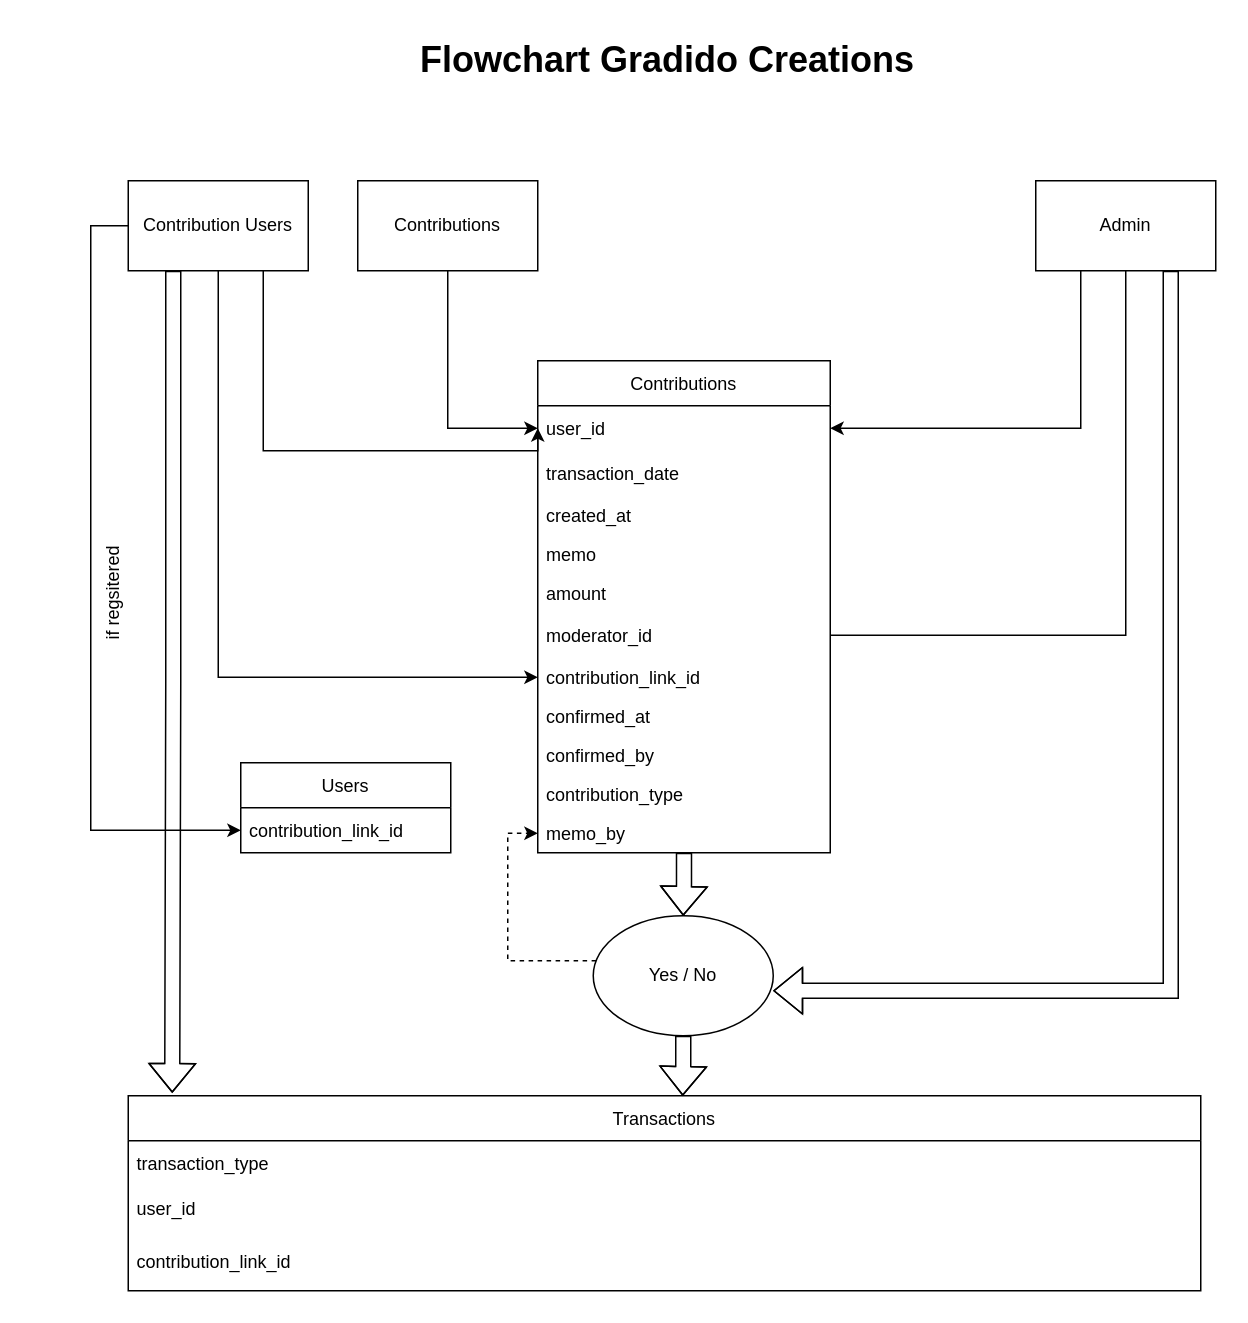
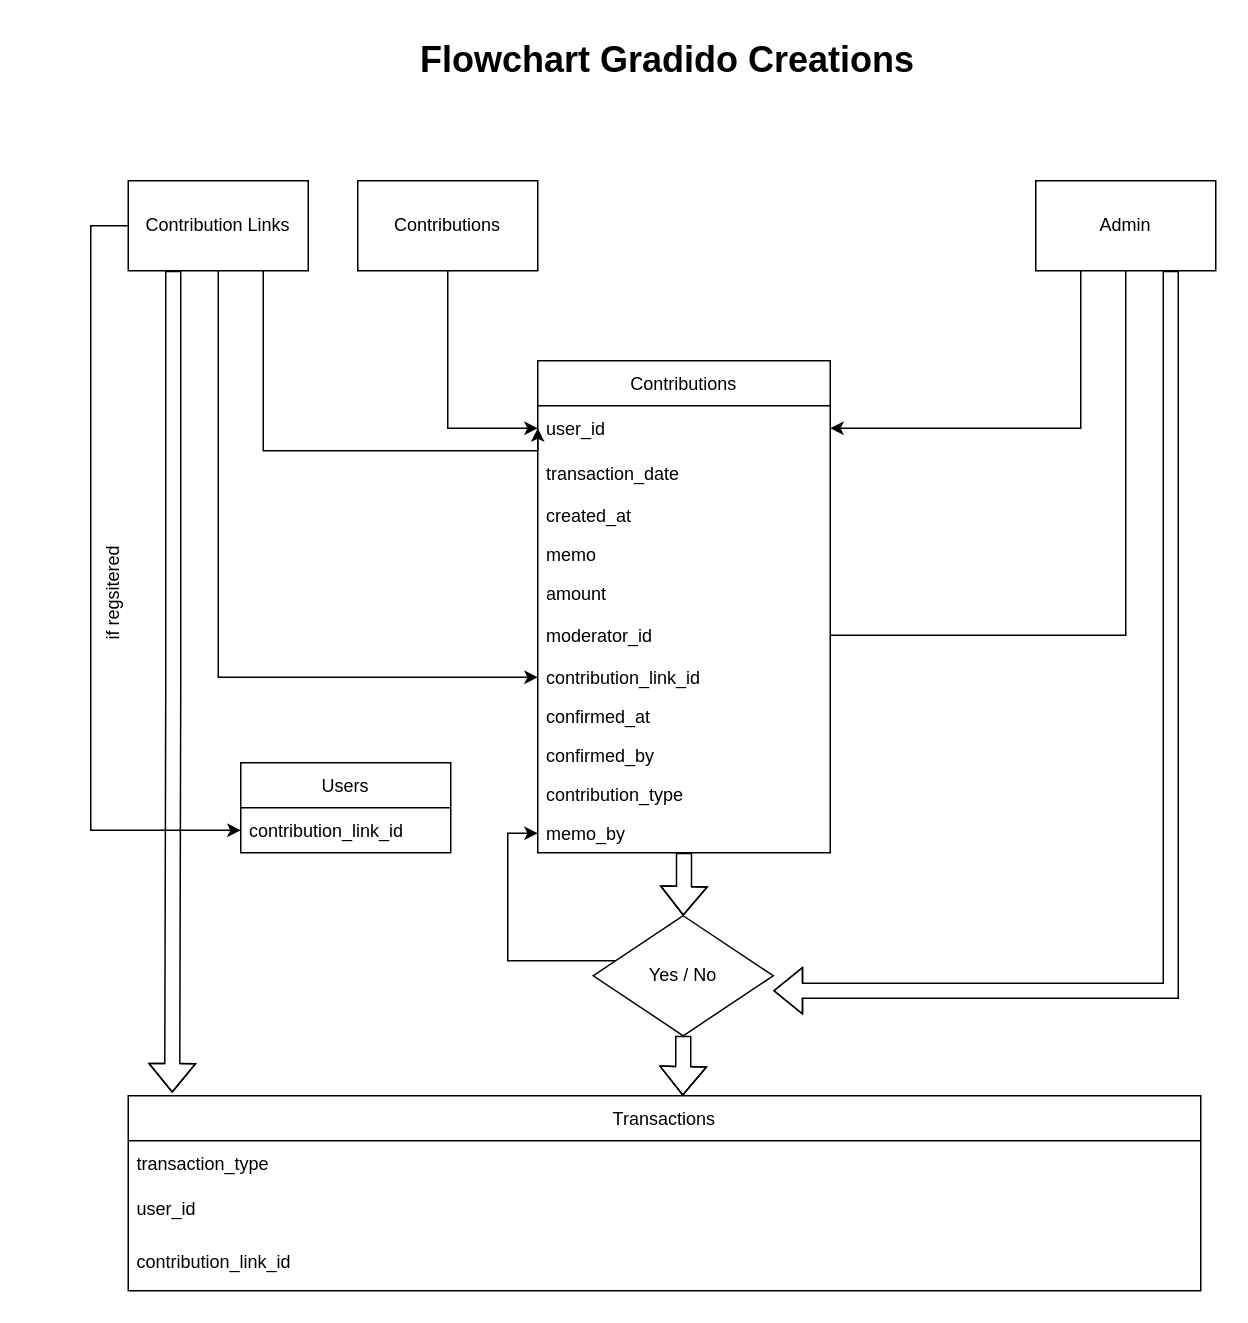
- <mxCell id="9" value="Contribution Users" style="rounded=0;whiteSpace=wrap;html=1;" vertex="1" parent="1"><mxGeometry x="85" y="120" width="120" height="60" as="geometry" /></mxCell>
+ <mxCell id="9" value="Contribution Links" style="rounded=0;whiteSpace=wrap;html=1;" vertex="1" parent="1"><mxGeometry x="85" y="120" width="120" height="60" as="geometry" /></mxCell>
- <mxCell id="32" style="edgeStyle=orthogonalEdgeStyle;rounded=0;orthogonalLoop=1;jettySize=auto;html=1;entryX=0;entryY=0.5;entryDx=0;entryDy=0;dashed=1;" edge="1" parent="1" source="33" target="30"><mxGeometry relative="1" as="geometry"><Array as="points"><mxPoint x="338" y="640" /><mxPoint x="338" y="555" /></Array></mxGeometry></mxCell>
+ <mxCell id="32" style="edgeStyle=orthogonalEdgeStyle;rounded=0;orthogonalLoop=1;jettySize=auto;html=1;entryX=0;entryY=0.5;entryDx=0;entryDy=0;" edge="1" parent="1" source="33" target="30"><mxGeometry relative="1" as="geometry"><Array as="points"><mxPoint x="338" y="640" /><mxPoint x="338" y="555" /></Array></mxGeometry></mxCell>
- <mxCell id="33" value="Yes / No" style="ellipse;whiteSpace=wrap;html=1;" vertex="1" parent="1"><mxGeometry x="395" y="610" width="120" height="80" as="geometry" /></mxCell>
+ <mxCell id="33" value="Yes / No" style="rhombus;whiteSpace=wrap;html=1;" vertex="1" parent="1"><mxGeometry x="395" y="610" width="120" height="80" as="geometry" /></mxCell>
